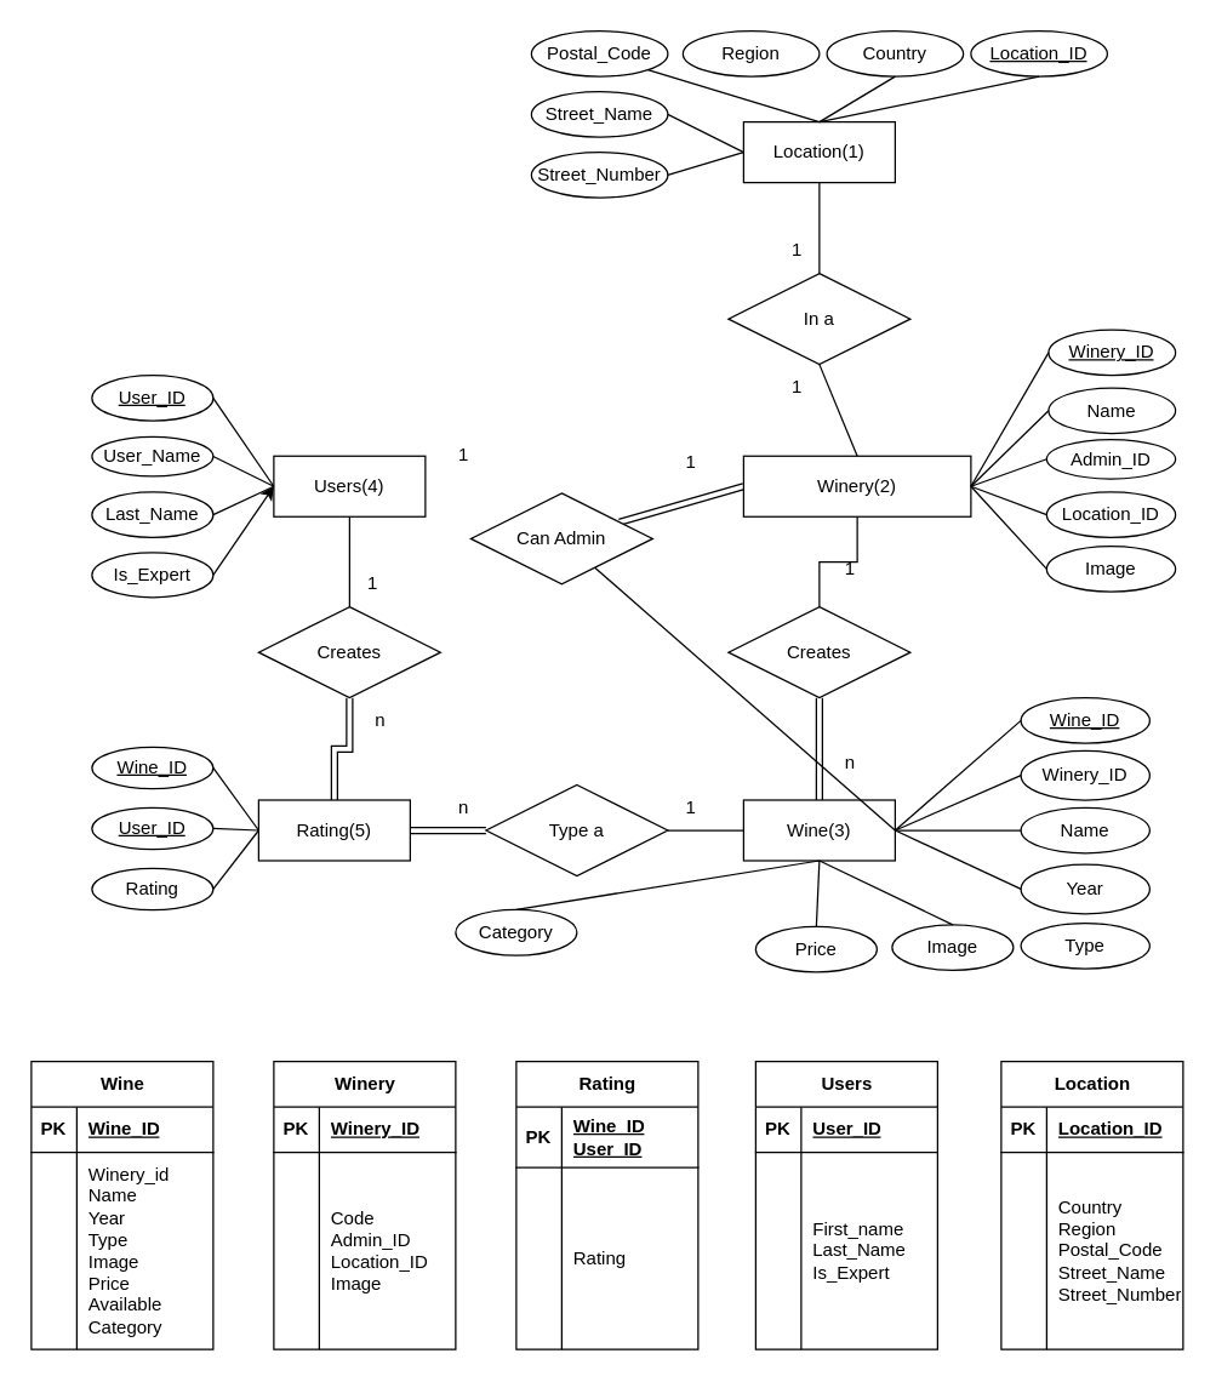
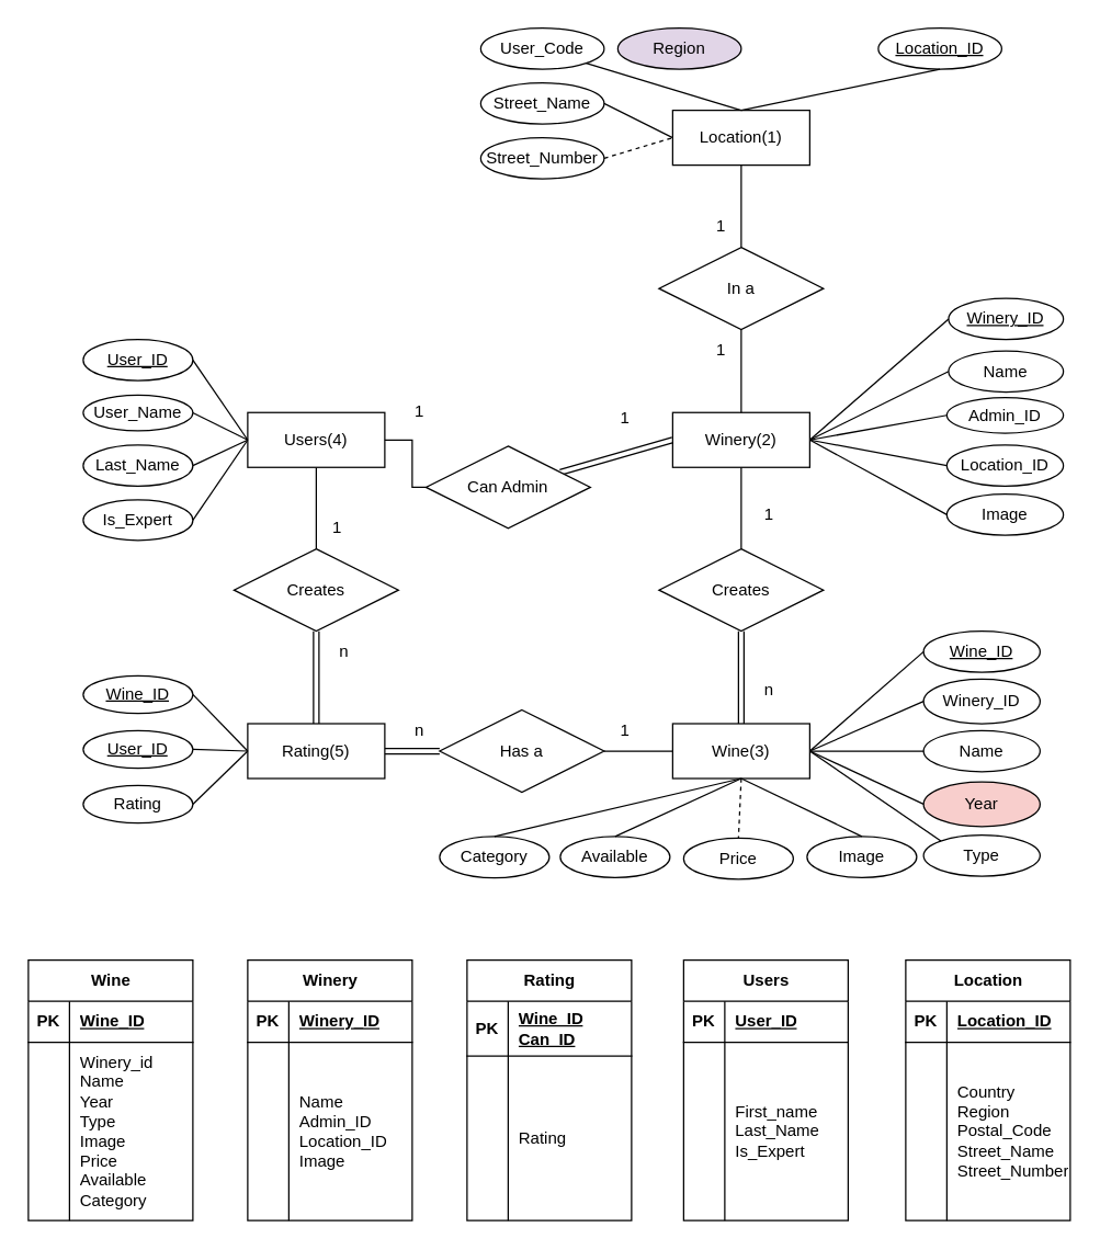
- <mxCell id="110" value="Postal_Code" style="ellipse;whiteSpace=wrap;html=1;align=center;" parent="1" vertex="1"><mxGeometry x="350" y="20" width="90" height="30" as="geometry" /></mxCell>
+ <mxCell id="110" value="User_Code" style="ellipse;whiteSpace=wrap;html=1;align=center;" parent="1" vertex="1"><mxGeometry x="350" y="20" width="90" height="30" as="geometry" /></mxCell>
- <mxCell id="109" value="Region" style="ellipse;whiteSpace=wrap;html=1;align=center;" parent="1" vertex="1"><mxGeometry x="450" y="20" width="90" height="30" as="geometry" /></mxCell>
+ <mxCell id="109" value="Region" style="ellipse;whiteSpace=wrap;html=1;align=center;fillColor=#e1d5e7;" parent="1" vertex="1"><mxGeometry x="450" y="20" width="90" height="30" as="geometry" /></mxCell>
- <mxCell id="107" value="Country" style="ellipse;whiteSpace=wrap;html=1;align=center;" parent="1" vertex="1"><mxGeometry x="545" y="20" width="90" height="30" as="geometry" /></mxCell>
- <mxCell id="108" value="" style="endArrow=none;html=1;rounded=0;entryX=0.5;entryY=1;entryDx=0;entryDy=0;exitX=0.5;exitY=0;exitDx=0;exitDy=0;" parent="1" source="21" target="107" edge="1"><mxGeometry relative="1" as="geometry"><mxPoint x="320" y="180" as="sourcePoint" /><mxPoint x="480" y="180" as="targetPoint" /></mxGeometry></mxCell>
- <mxCell id="117" value="" style="endArrow=none;html=1;rounded=0;entryX=0;entryY=0.5;entryDx=0;entryDy=0;exitX=1;exitY=0.5;exitDx=0;exitDy=0;" parent="1" source="115" target="21" edge="1"><mxGeometry relative="1" as="geometry"><mxPoint x="320" y="80" as="sourcePoint" /><mxPoint x="480" y="80" as="targetPoint" /></mxGeometry></mxCell>
+ <mxCell id="117" value="" style="endArrow=none;html=1;rounded=0;entryX=0;entryY=0.5;entryDx=0;entryDy=0;exitX=1;exitY=0.5;exitDx=0;exitDy=0;dashed=1;" parent="1" source="115" target="21" edge="1"><mxGeometry relative="1" as="geometry"><mxPoint x="320" y="80" as="sourcePoint" /><mxPoint x="480" y="80" as="targetPoint" /></mxGeometry></mxCell>
- <mxCell id="4" value="Winery(2)" style="whiteSpace=wrap;html=1;align=center;" parent="1" vertex="1"><mxGeometry x="490" y="300.5" width="150" height="40" as="geometry" /></mxCell>
+ <mxCell id="4" value="Winery(2)" style="whiteSpace=wrap;html=1;align=center;" parent="1" vertex="1"><mxGeometry x="490" y="300.5" width="100" height="40" as="geometry" /></mxCell>
- <mxCell id="54" value="" style="endArrow=classic;html=1;rounded=0;exitX=1;exitY=0.5;exitDx=0;exitDy=0;entryX=0;entryY=0.5;entryDx=0;entryDy=0;" parent="1" source="53" target="8" edge="1"><mxGeometry relative="1" as="geometry"><mxPoint x="320" y="500" as="sourcePoint" /><mxPoint x="480" y="500" as="targetPoint" /></mxGeometry></mxCell>
+ <mxCell id="54" value="" style="endArrow=none;html=1;rounded=0;exitX=1;exitY=0.5;exitDx=0;exitDy=0;entryX=0;entryY=0.5;entryDx=0;entryDy=0;" parent="1" source="53" target="8" edge="1"><mxGeometry relative="1" as="geometry"><mxPoint x="320" y="500" as="sourcePoint" /><mxPoint x="480" y="500" as="targetPoint" /></mxGeometry></mxCell>
+ <mxCell id="23" value="" style="edgeStyle=orthogonalEdgeStyle;rounded=0;orthogonalLoop=1;jettySize=auto;html=1;entryX=0;entryY=0.5;entryDx=0;entryDy=0;endArrow=none;endFill=0;" parent="1" source="8" target="25" edge="1"><mxGeometry relative="1" as="geometry"><mxPoint x="280" y="321" as="sourcePoint" /><mxPoint x="540" y="350" as="targetPoint" /></mxGeometry></mxCell>
- <mxCell id="62" value="" style="endArrow=none;html=1;rounded=0;exitX=1;exitY=0.5;exitDx=0;exitDy=0;" parent="1" source="3" target="25" edge="1"><mxGeometry relative="1" as="geometry"><mxPoint x="320" y="500" as="sourcePoint" /><mxPoint x="480" y="500" as="targetPoint" /></mxGeometry></mxCell>
+ <mxCell id="62" value="" style="endArrow=none;html=1;rounded=0;entryX=0;entryY=0;entryDx=0;entryDy=0;exitX=1;exitY=0.5;exitDx=0;exitDy=0;" parent="1" source="3" target="35" edge="1"><mxGeometry relative="1" as="geometry"><mxPoint x="320" y="500" as="sourcePoint" /><mxPoint x="480" y="500" as="targetPoint" /></mxGeometry></mxCell>
- <mxCell id="5" value="Rating(5)" style="whiteSpace=wrap;html=1;align=center;" parent="1" vertex="1"><mxGeometry x="170" y="527.5" width="100" height="40" as="geometry" /></mxCell>
+ <mxCell id="5" value="Rating(5)" style="whiteSpace=wrap;html=1;align=center;" parent="1" vertex="1"><mxGeometry x="180" y="527.5" width="100" height="40" as="geometry" /></mxCell>
- <mxCell id="17" value="Type a" style="shape=rhombus;perimeter=rhombusPerimeter;whiteSpace=wrap;html=1;align=center;" parent="1" vertex="1"><mxGeometry x="320" y="517.5" width="120" height="60" as="geometry" /></mxCell>
+ <mxCell id="17" value="Has a" style="shape=rhombus;perimeter=rhombusPerimeter;whiteSpace=wrap;html=1;align=center;" parent="1" vertex="1"><mxGeometry x="320" y="517.5" width="120" height="60" as="geometry" /></mxCell>
- <mxCell id="36" value="Year" style="ellipse;whiteSpace=wrap;html=1;align=center;" parent="1" vertex="1"><mxGeometry x="673" y="570" width="85" height="32.5" as="geometry" /></mxCell>
+ <mxCell id="36" value="Year" style="ellipse;whiteSpace=wrap;html=1;align=center;fillColor=#f8cecc;" parent="1" vertex="1"><mxGeometry x="673" y="570" width="85" height="32.5" as="geometry" /></mxCell>
+ <mxCell id="63" value="" style="endArrow=none;html=1;rounded=0;entryX=0.5;entryY=0;entryDx=0;entryDy=0;exitX=0.5;exitY=1;exitDx=0;exitDy=0;" parent="1" source="3" target="34" edge="1"><mxGeometry relative="1" as="geometry"><mxPoint x="320" y="500" as="sourcePoint" /><mxPoint x="480" y="500" as="targetPoint" /></mxGeometry></mxCell>
- <mxCell id="64" value="" style="endArrow=none;html=1;rounded=0;entryX=0.5;entryY=0;entryDx=0;entryDy=0;exitX=0.5;exitY=1;exitDx=0;exitDy=0;" parent="1" source="3" target="37" edge="1"><mxGeometry relative="1" as="geometry"><mxPoint x="320" y="500" as="sourcePoint" /><mxPoint x="480" y="500" as="targetPoint" /></mxGeometry></mxCell>
+ <mxCell id="64" value="" style="endArrow=none;html=1;rounded=0;entryX=0.5;entryY=0;entryDx=0;entryDy=0;exitX=0.5;exitY=1;exitDx=0;exitDy=0;dashed=1;" parent="1" source="3" target="37" edge="1"><mxGeometry relative="1" as="geometry"><mxPoint x="320" y="500" as="sourcePoint" /><mxPoint x="480" y="500" as="targetPoint" /></mxGeometry></mxCell>
- <mxCell id="111" value="Category" style="ellipse;whiteSpace=wrap;html=1;align=center;" parent="1" vertex="1"><mxGeometry x="300" y="599.75" width="80" height="30.25" as="geometry" /></mxCell>
+ <mxCell id="111" value="Category" style="ellipse;whiteSpace=wrap;html=1;align=center;" parent="1" vertex="1"><mxGeometry x="320" y="609.75" width="80" height="30.25" as="geometry" /></mxCell>
+ <mxCell id="34" value="Available" style="ellipse;whiteSpace=wrap;html=1;align=center;" parent="1" vertex="1"><mxGeometry x="408" y="609.75" width="80" height="30" as="geometry" /></mxCell>
- <mxCell id="89" value="Wine_ID&lt;br&gt;User_ID" style="shape=partialRectangle;connectable=0;fillColor=none;top=0;left=0;bottom=0;right=0;align=left;spacingLeft=6;fontStyle=5;overflow=hidden;whiteSpace=wrap;html=1;" parent="87" vertex="1"><mxGeometry x="30" width="90" height="40" as="geometry"><mxRectangle width="90" height="40" as="alternateBounds" /></mxGeometry></mxCell>
+ <mxCell id="89" value="Wine_ID&lt;br&gt;Can_ID" style="shape=partialRectangle;connectable=0;fillColor=none;top=0;left=0;bottom=0;right=0;align=left;spacingLeft=6;fontStyle=5;overflow=hidden;whiteSpace=wrap;html=1;" parent="87" vertex="1"><mxGeometry x="30" width="90" height="40" as="geometry"><mxRectangle width="90" height="40" as="alternateBounds" /></mxGeometry></mxCell>
- <mxCell id="85" value="Code&lt;br&gt;Admin_ID&lt;br&gt;Location_ID&lt;br&gt;Image" style="shape=partialRectangle;connectable=0;fillColor=none;top=0;left=0;bottom=0;right=0;align=left;spacingLeft=6;overflow=hidden;whiteSpace=wrap;html=1;" parent="83" vertex="1"><mxGeometry x="30" width="90" height="130" as="geometry"><mxRectangle width="90" height="130" as="alternateBounds" /></mxGeometry></mxCell>
+ <mxCell id="85" value="Name&lt;br&gt;Admin_ID&lt;br&gt;Location_ID&lt;br&gt;Image" style="shape=partialRectangle;connectable=0;fillColor=none;top=0;left=0;bottom=0;right=0;align=left;spacingLeft=6;overflow=hidden;whiteSpace=wrap;html=1;" parent="83" vertex="1"><mxGeometry x="30" width="90" height="130" as="geometry"><mxRectangle width="90" height="130" as="alternateBounds" /></mxGeometry></mxCell>
